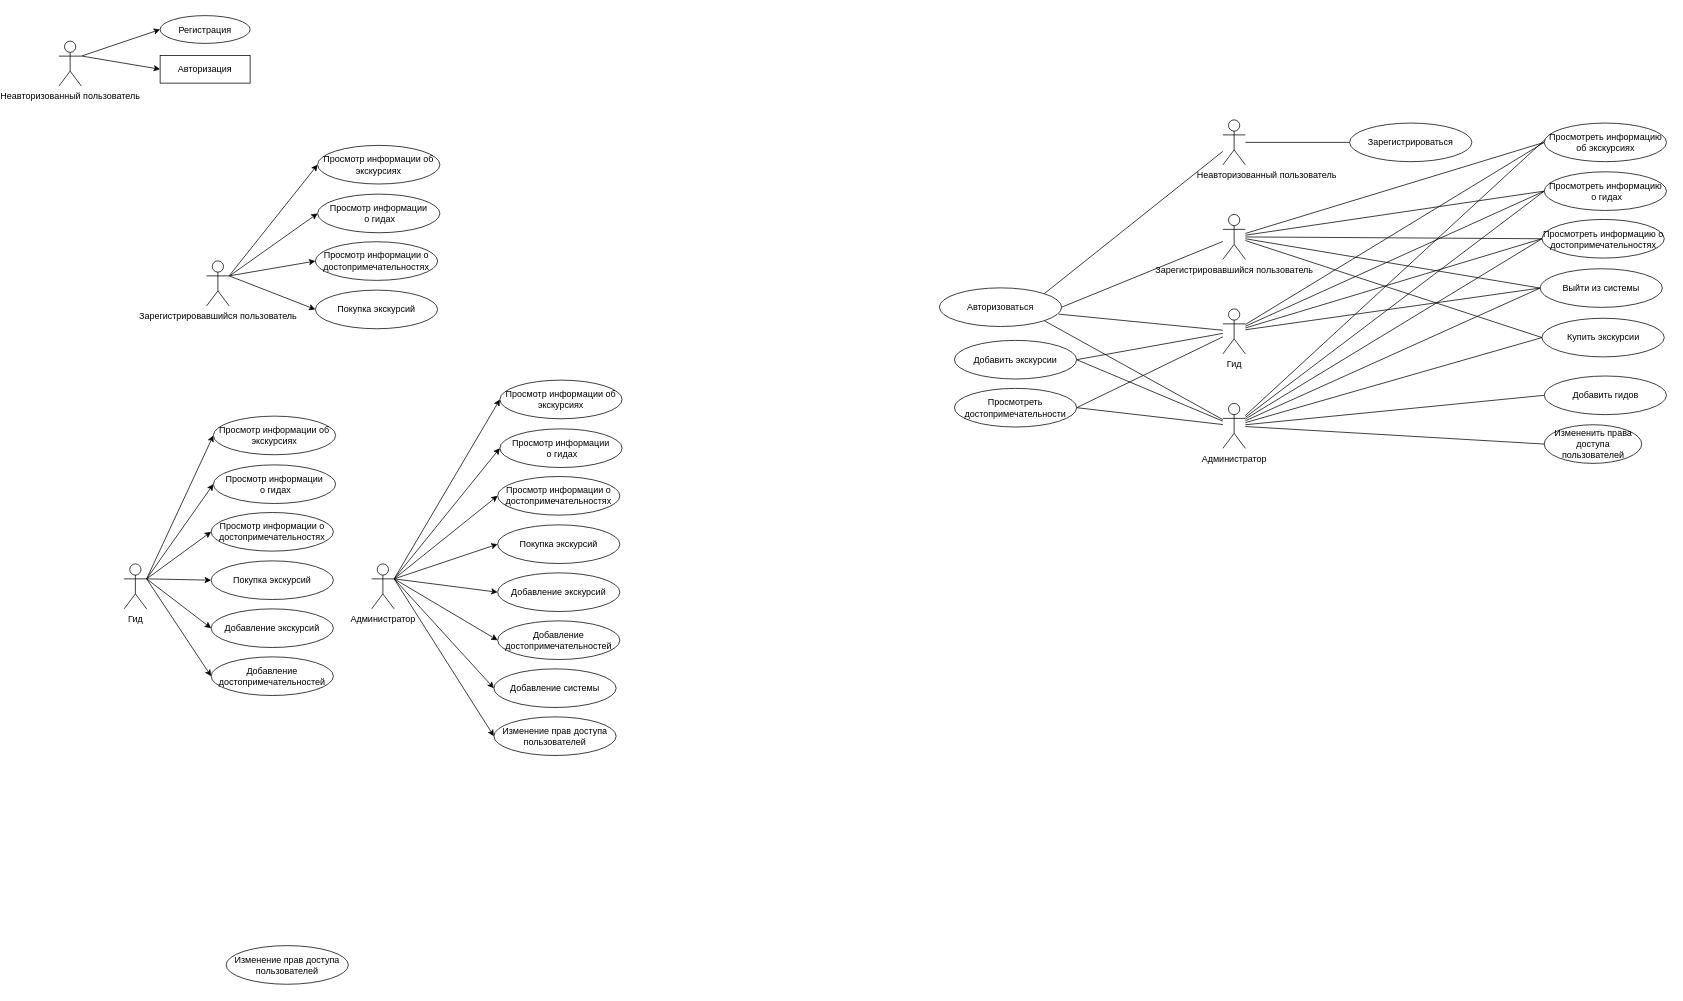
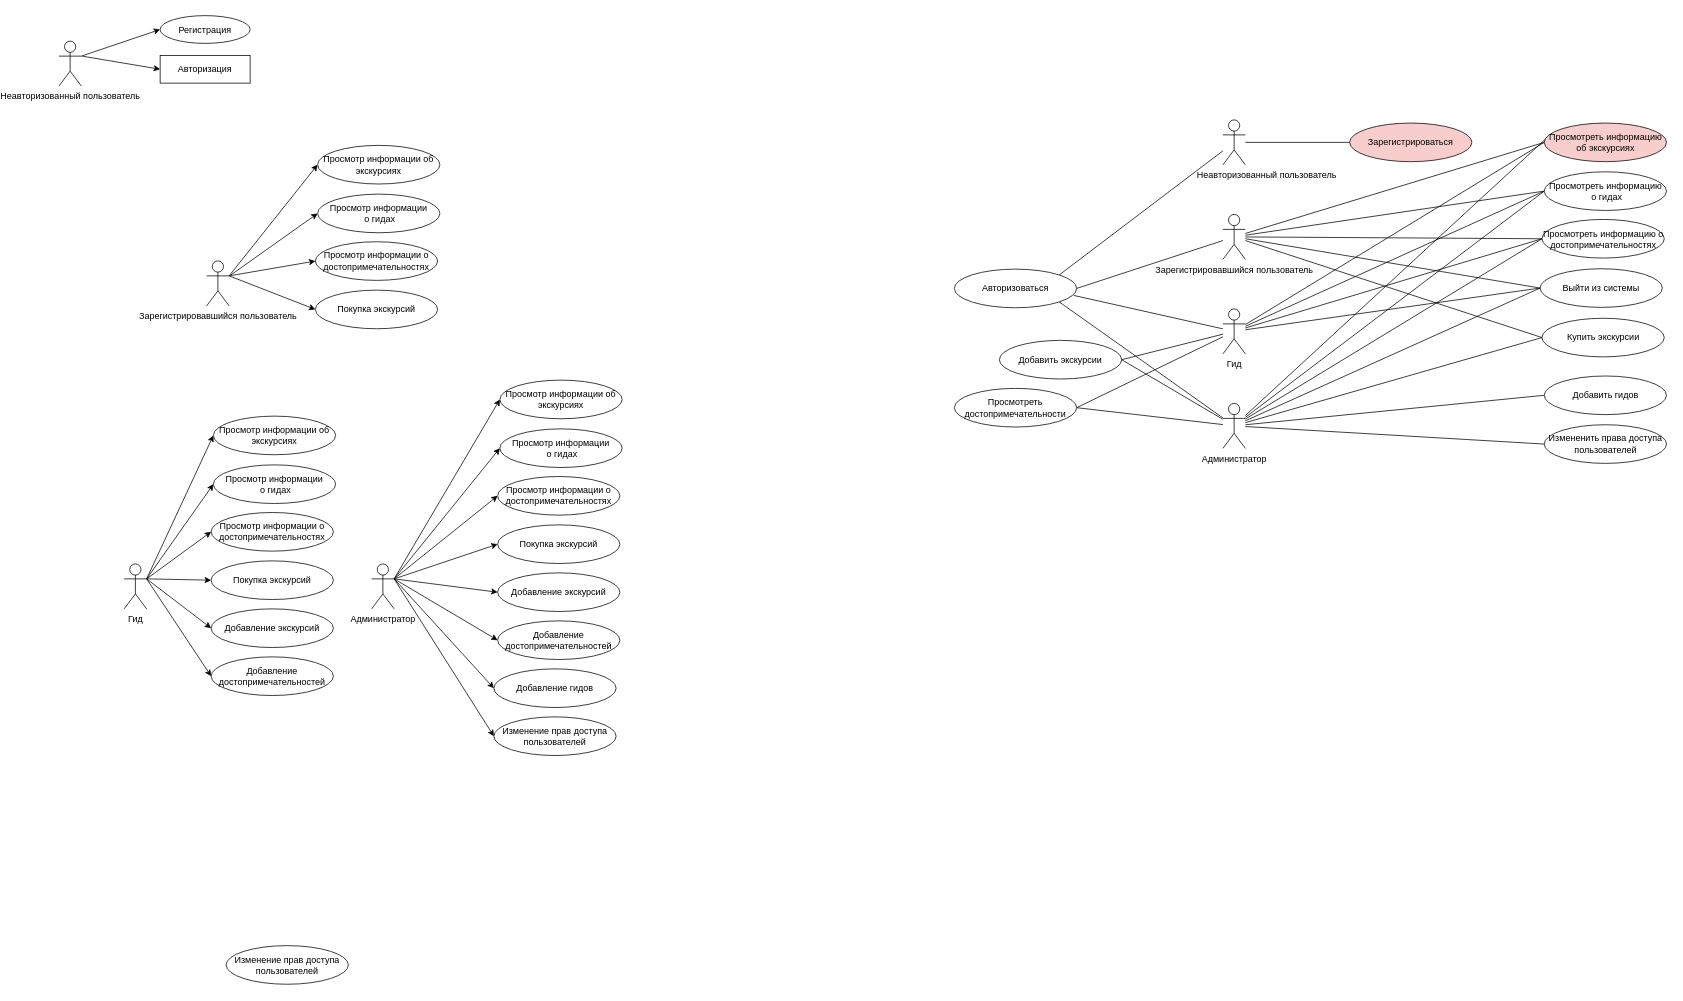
- <mxCell id="77" value="Зарегистрироваться" style="ellipse;whiteSpace=wrap;html=1;" vertex="1" parent="1"><mxGeometry x="1741" y="163.25" width="163" height="51.5" as="geometry" /></mxCell>
+ <mxCell id="77" value="Зарегистрироваться" style="ellipse;whiteSpace=wrap;html=1;fillColor=#f8cecc;" vertex="1" parent="1"><mxGeometry x="1741" y="163.25" width="163" height="51.5" as="geometry" /></mxCell>
- <mxCell id="78" value="Просмотреть информацию об экскурсиях" style="ellipse;whiteSpace=wrap;html=1;" vertex="1" parent="1"><mxGeometry x="2000.5" y="163.25" width="163" height="51.5" as="geometry" /></mxCell>
+ <mxCell id="78" value="Просмотреть информацию об экскурсиях" style="ellipse;whiteSpace=wrap;html=1;fillColor=#f8cecc;" vertex="1" parent="1"><mxGeometry x="2000.5" y="163.25" width="163" height="51.5" as="geometry" /></mxCell>
- <mxCell id="76" value="Авторизоваться" style="ellipse;whiteSpace=wrap;html=1;" vertex="1" parent="1"><mxGeometry x="1194" y="383" width="163" height="51.5" as="geometry" /></mxCell>
+ <mxCell id="76" value="Авторизоваться" style="ellipse;whiteSpace=wrap;html=1;" vertex="1" parent="1"><mxGeometry x="1214" y="358" width="163" height="51.5" as="geometry" /></mxCell>
- <mxCell id="82" value="Добавить экскурсии" style="ellipse;whiteSpace=wrap;html=1;" vertex="1" parent="1"><mxGeometry x="1214" y="453" width="163" height="51.5" as="geometry" /></mxCell>
+ <mxCell id="82" value="Добавить экскурсии" style="ellipse;whiteSpace=wrap;html=1;" vertex="1" parent="1"><mxGeometry x="1274" y="453" width="163" height="51.5" as="geometry" /></mxCell>
- <mxCell id="85" value="Измененить права доступа пользователей" style="ellipse;whiteSpace=wrap;html=1;" vertex="1" parent="1"><mxGeometry x="2000.5" y="565.5" width="130" height="51.5" as="geometry" /></mxCell>
+ <mxCell id="85" value="Измененить права доступа пользователей" style="ellipse;whiteSpace=wrap;html=1;" vertex="1" parent="1"><mxGeometry x="2000.5" y="565.5" width="163" height="51.5" as="geometry" /></mxCell>
- <mxCell id="41" value="Добавление системы" style="ellipse;whiteSpace=wrap;html=1;" parent="1" vertex="1"><mxGeometry x="600" y="891" width="163" height="51.5" as="geometry" /></mxCell>
+ <mxCell id="41" value="Добавление гидов" style="ellipse;whiteSpace=wrap;html=1;" parent="1" vertex="1"><mxGeometry x="600" y="891" width="163" height="51.5" as="geometry" /></mxCell>
